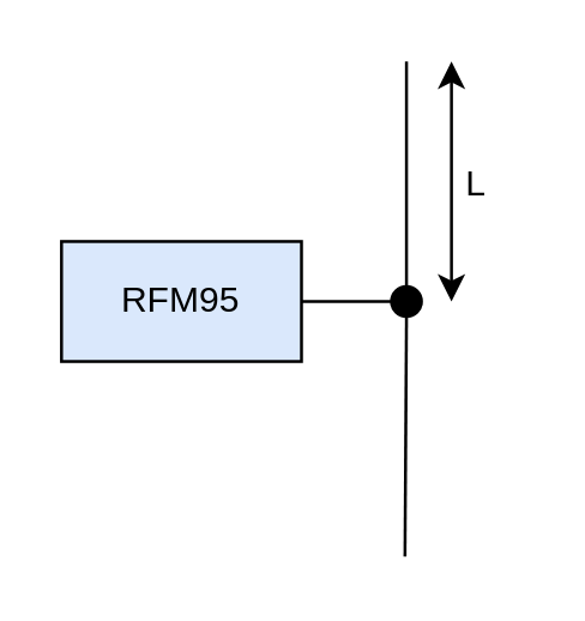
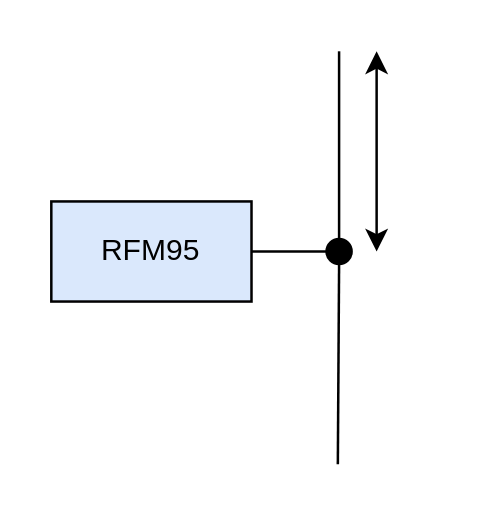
- <mxCell id="8" value="L&lt;span style=&quot;text-align: start; font-size: 11pt; line-height: 19.067px; font-family: Arial, sans-serif;&quot;&gt;&lt;/span&gt;&lt;span style=&quot;font-family: -webkit-standard; font-size: medium; text-align: start;&quot;&gt;&lt;/span&gt;&lt;span style=&quot;text-align: start; font-size: 11pt; line-height: 19.067px; font-family: Arial, sans-serif;&quot;&gt;&lt;/span&gt;&lt;span style=&quot;font-family: -webkit-standard; font-size: medium; text-align: start;&quot;&gt;&lt;/span&gt;&lt;span style=&quot;caret-color: rgb(0, 0, 0); color: rgb(0, 0, 0); font-style: normal; font-variant-caps: normal; font-weight: normal; letter-spacing: normal; text-align: start; text-indent: 0px; text-transform: none; word-spacing: 0px; -webkit-text-stroke-width: 0px; text-decoration: none; font-size: 11pt; line-height: 19.067px; font-family: Arial, sans-serif;&quot;&gt;&lt;/span&gt;&lt;span style=&quot;caret-color: rgb(0, 0, 0); color: rgb(0, 0, 0); font-family: -webkit-standard; font-size: medium; font-style: normal; font-variant-caps: normal; font-weight: normal; letter-spacing: normal; text-align: start; text-indent: 0px; text-transform: none; word-spacing: 0px; -webkit-text-stroke-width: 0px; text-decoration: none; float: none; display: inline !important;&quot;&gt;&lt;/span&gt;" style="text;html=1;align=center;verticalAlign=middle;resizable=0;points=[];autosize=1;strokeColor=none;fillColor=none;" vertex="1" parent="1"><mxGeometry x="143" y="45" width="30" height="30" as="geometry" /></mxCell>
